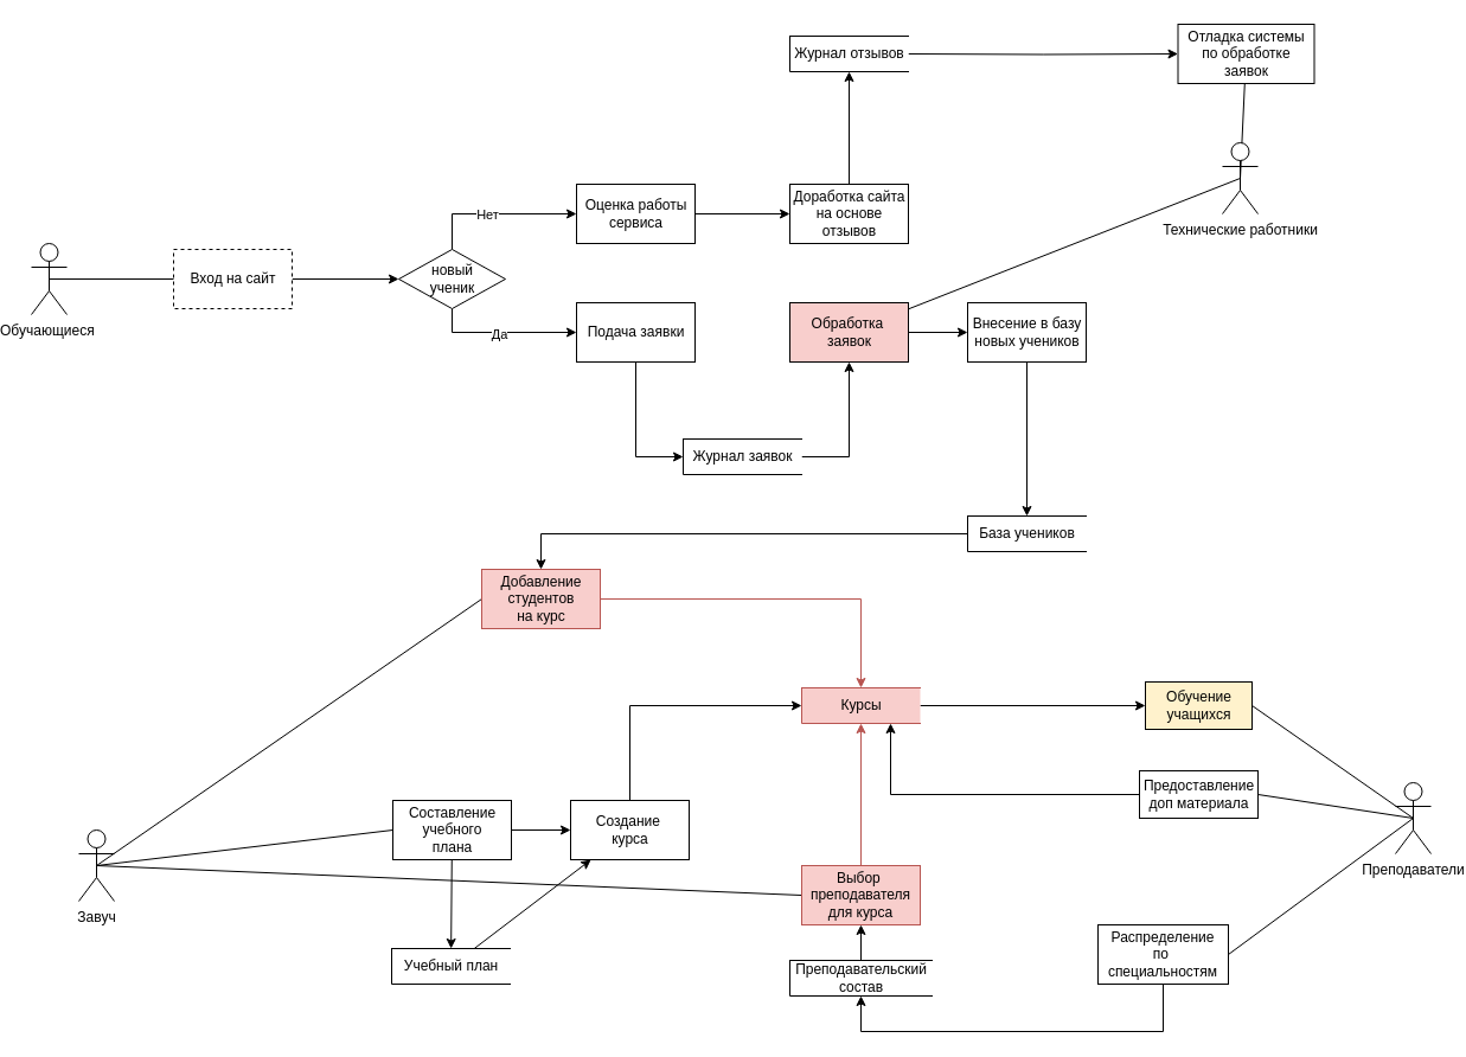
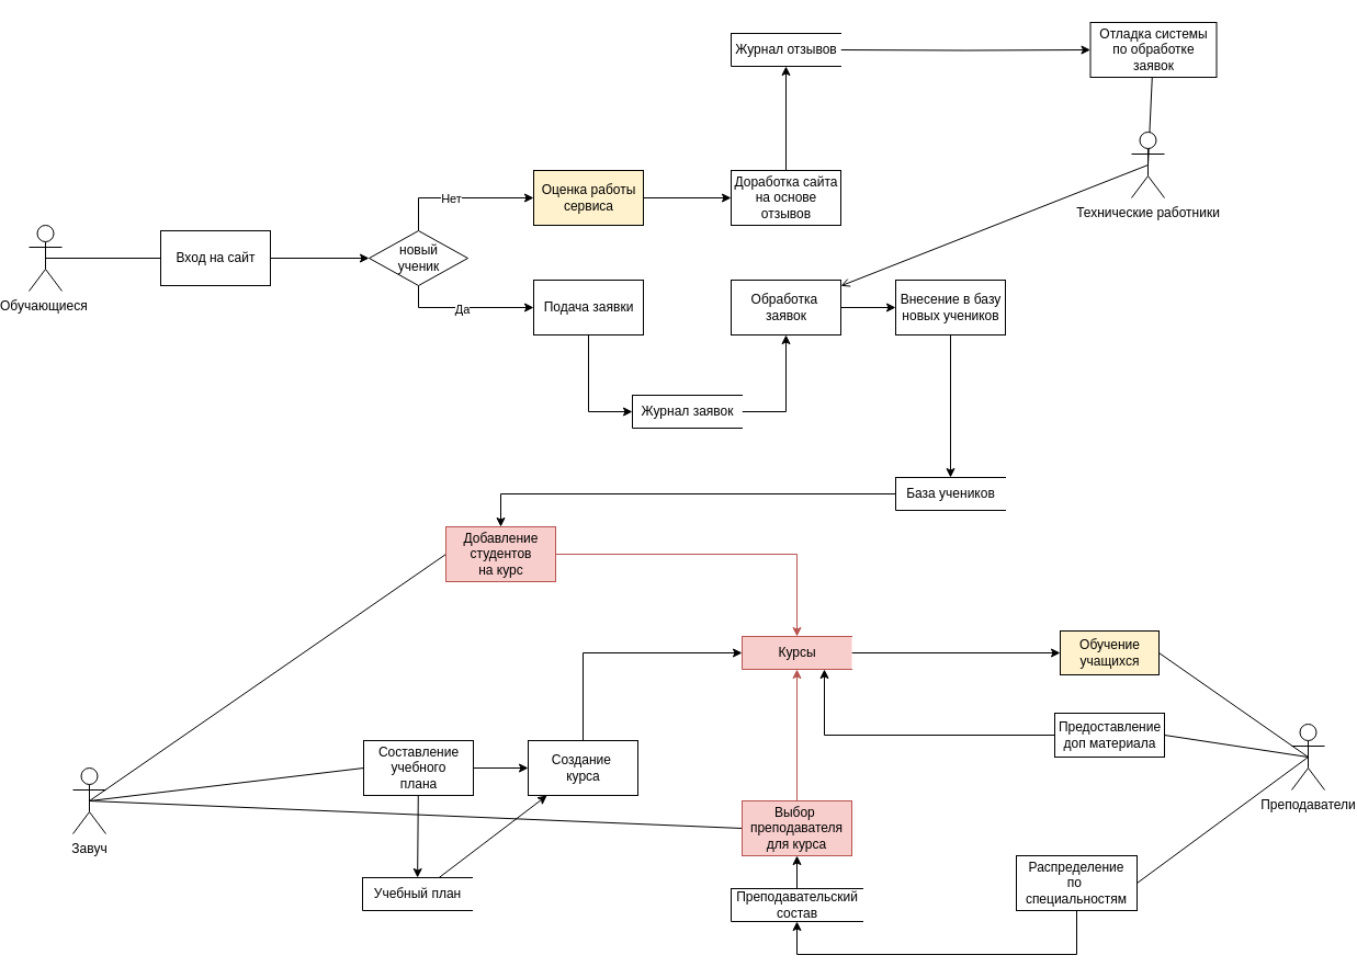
- <mxCell id="22" value="Оценка работы&lt;br&gt;сервиса" style="html=1;dashed=0;whitespace=wrap;" parent="1" vertex="1"><mxGeometry x="480" y="155" width="100" height="50" as="geometry" /></mxCell>
+ <mxCell id="22" value="Оценка работы&lt;br&gt;сервиса" style="html=1;dashed=0;whitespace=wrap;fillColor=#fff2cc;" parent="1" vertex="1"><mxGeometry x="480" y="155" width="100" height="50" as="geometry" /></mxCell>
- <mxCell id="15" value="Вход на сайт" style="html=1;dashed=1;whitespace=wrap;" parent="1" vertex="1"><mxGeometry x="140" y="210" width="100" height="50" as="geometry" /></mxCell>
+ <mxCell id="15" value="Вход на сайт" style="html=1;dashed=0;whitespace=wrap;" parent="1" vertex="1"><mxGeometry x="140" y="210" width="100" height="50" as="geometry" /></mxCell>
- <mxCell id="12" style="rounded=0;orthogonalLoop=1;jettySize=auto;html=1;exitX=0.5;exitY=0.5;exitDx=0;exitDy=0;exitPerimeter=0;endArrow=none;endFill=0;" parent="1" source="13" target="26" edge="1"><mxGeometry relative="1" as="geometry" /></mxCell>
+ <mxCell id="12" style="rounded=0;orthogonalLoop=1;jettySize=auto;html=1;exitX=0.5;exitY=0.5;exitDx=0;exitDy=0;exitPerimeter=0;endArrow=open;endFill=0;" parent="1" source="13" target="26" edge="1"><mxGeometry relative="1" as="geometry" /></mxCell>
- <mxCell id="26" value="Обработка&amp;nbsp;&lt;br&gt;заявок" style="html=1;dashed=0;whitespace=wrap;fillColor=#f8cecc;" parent="1" vertex="1"><mxGeometry x="660" y="255" width="100" height="50" as="geometry" /></mxCell>
+ <mxCell id="26" value="Обработка&amp;nbsp;&lt;br&gt;заявок" style="html=1;dashed=0;whitespace=wrap;" parent="1" vertex="1"><mxGeometry x="660" y="255" width="100" height="50" as="geometry" /></mxCell>
- <mxCell id="31" value="Журнал заявок" style="html=1;dashed=0;whitespace=wrap;shape=partialRectangle;right=0;" parent="1" vertex="1"><mxGeometry x="570" y="370" width="100" height="30" as="geometry" /></mxCell>
+ <mxCell id="31" value="Журнал заявок" style="html=1;dashed=0;whitespace=wrap;shape=partialRectangle;right=0;" parent="1" vertex="1"><mxGeometry x="570" y="360" width="100" height="30" as="geometry" /></mxCell>
